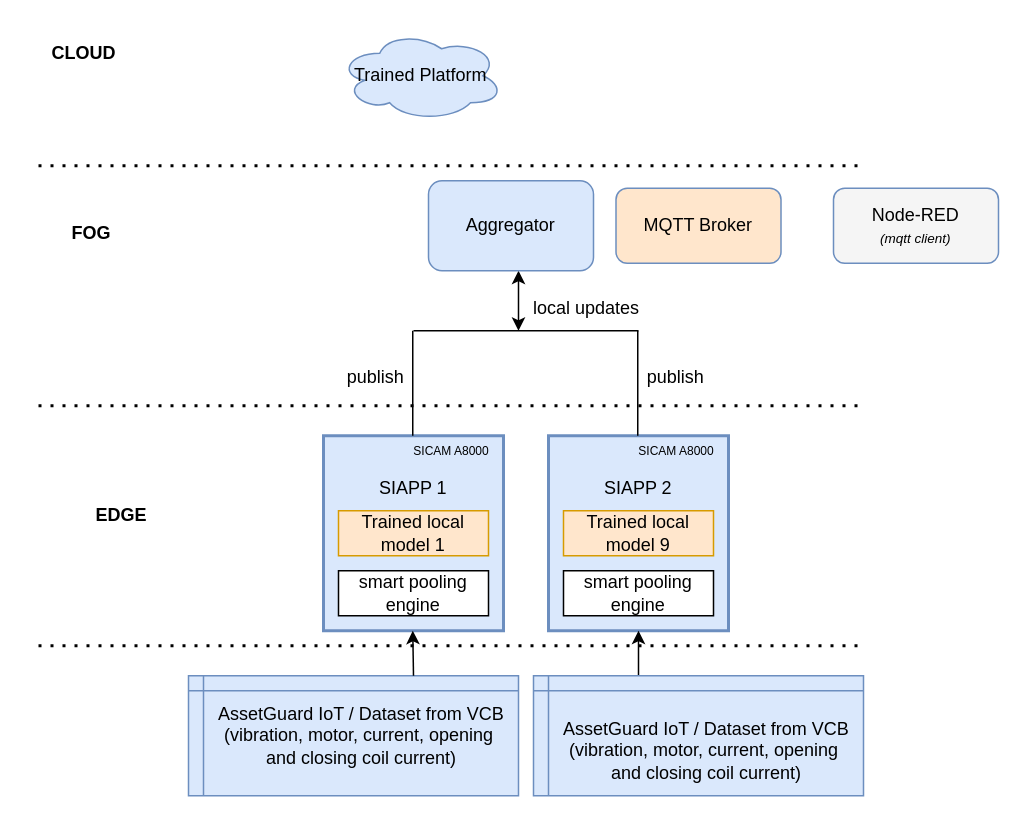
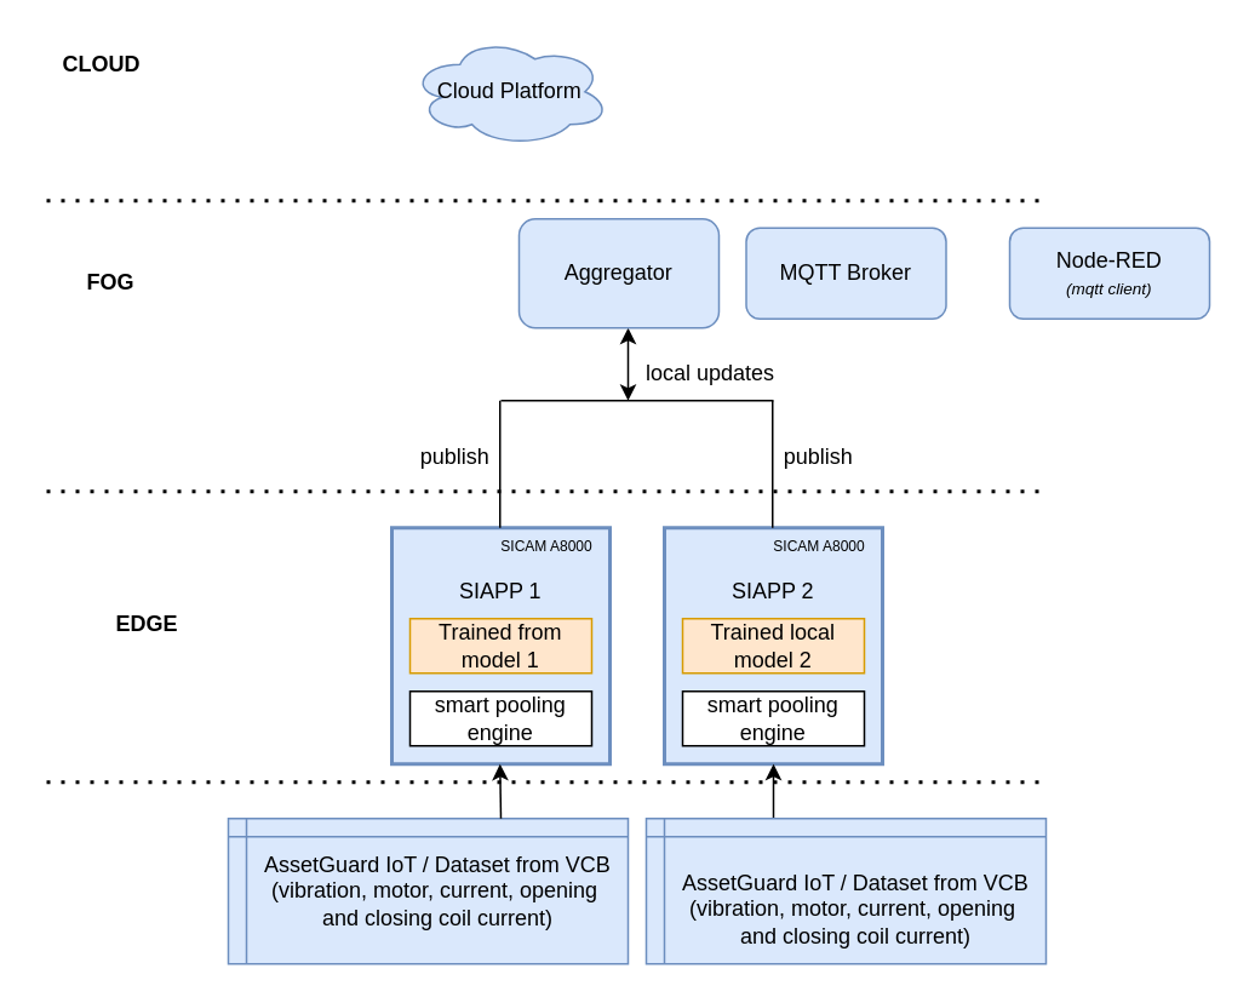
- <mxCell id="17" value="Trained Platform" style="ellipse;shape=cloud;whiteSpace=wrap;html=1;fillColor=#dae8fc;strokeColor=#6c8ebf;" parent="1" vertex="1"><mxGeometry x="225" y="20" width="110" height="60" as="geometry" /></mxCell>
+ <mxCell id="17" value="Cloud Platform" style="ellipse;shape=cloud;whiteSpace=wrap;html=1;fillColor=#dae8fc;strokeColor=#6c8ebf;" parent="1" vertex="1"><mxGeometry x="225" y="20" width="110" height="60" as="geometry" /></mxCell>
- <mxCell id="16" value="MQTT Broker" style="rounded=1;whiteSpace=wrap;html=1;fillColor=#ffe6cc;strokeColor=#6c8ebf;" parent="1" vertex="1"><mxGeometry x="410" y="125" width="110" height="50" as="geometry" /></mxCell>
+ <mxCell id="16" value="MQTT Broker" style="rounded=1;whiteSpace=wrap;html=1;fillColor=#dae8fc;strokeColor=#6c8ebf;" parent="1" vertex="1"><mxGeometry x="410" y="125" width="110" height="50" as="geometry" /></mxCell>
- <mxCell id="26" value="Node-RED&lt;div&gt;&lt;i&gt;&lt;font style=&quot;font-size: 9px;&quot;&gt;(mqtt client)&lt;/font&gt;&lt;/i&gt;&lt;/div&gt;" style="rounded=1;whiteSpace=wrap;html=1;fillColor=#f5f5f5;strokeColor=#6c8ebf;" parent="1" vertex="1"><mxGeometry x="555" y="125" width="110" height="50" as="geometry" /></mxCell>
+ <mxCell id="26" value="Node-RED&lt;div&gt;&lt;i&gt;&lt;font style=&quot;font-size: 9px;&quot;&gt;(mqtt client)&lt;/font&gt;&lt;/i&gt;&lt;/div&gt;" style="rounded=1;whiteSpace=wrap;html=1;fillColor=#dae8fc;strokeColor=#6c8ebf;" parent="1" vertex="1"><mxGeometry x="555" y="125" width="110" height="50" as="geometry" /></mxCell>
- <mxCell id="20" value="Trained local model 1" style="rounded=0;whiteSpace=wrap;html=1;fillColor=#ffe6cc;strokeColor=#d79b00;" parent="1" vertex="1"><mxGeometry x="225" y="340" width="100" height="30" as="geometry" /></mxCell>
+ <mxCell id="20" value="Trained from model 1" style="rounded=0;whiteSpace=wrap;html=1;fillColor=#ffe6cc;strokeColor=#d79b00;" parent="1" vertex="1"><mxGeometry x="225" y="340" width="100" height="30" as="geometry" /></mxCell>
- <mxCell id="21" value="Trained local model 9" style="rounded=0;whiteSpace=wrap;html=1;fillColor=#ffe6cc;strokeColor=#d79b00;" parent="1" vertex="1"><mxGeometry x="375" y="340" width="100" height="30" as="geometry" /></mxCell>
+ <mxCell id="21" value="Trained local model 2" style="rounded=0;whiteSpace=wrap;html=1;fillColor=#ffe6cc;strokeColor=#d79b00;" parent="1" vertex="1"><mxGeometry x="375" y="340" width="100" height="30" as="geometry" /></mxCell>
